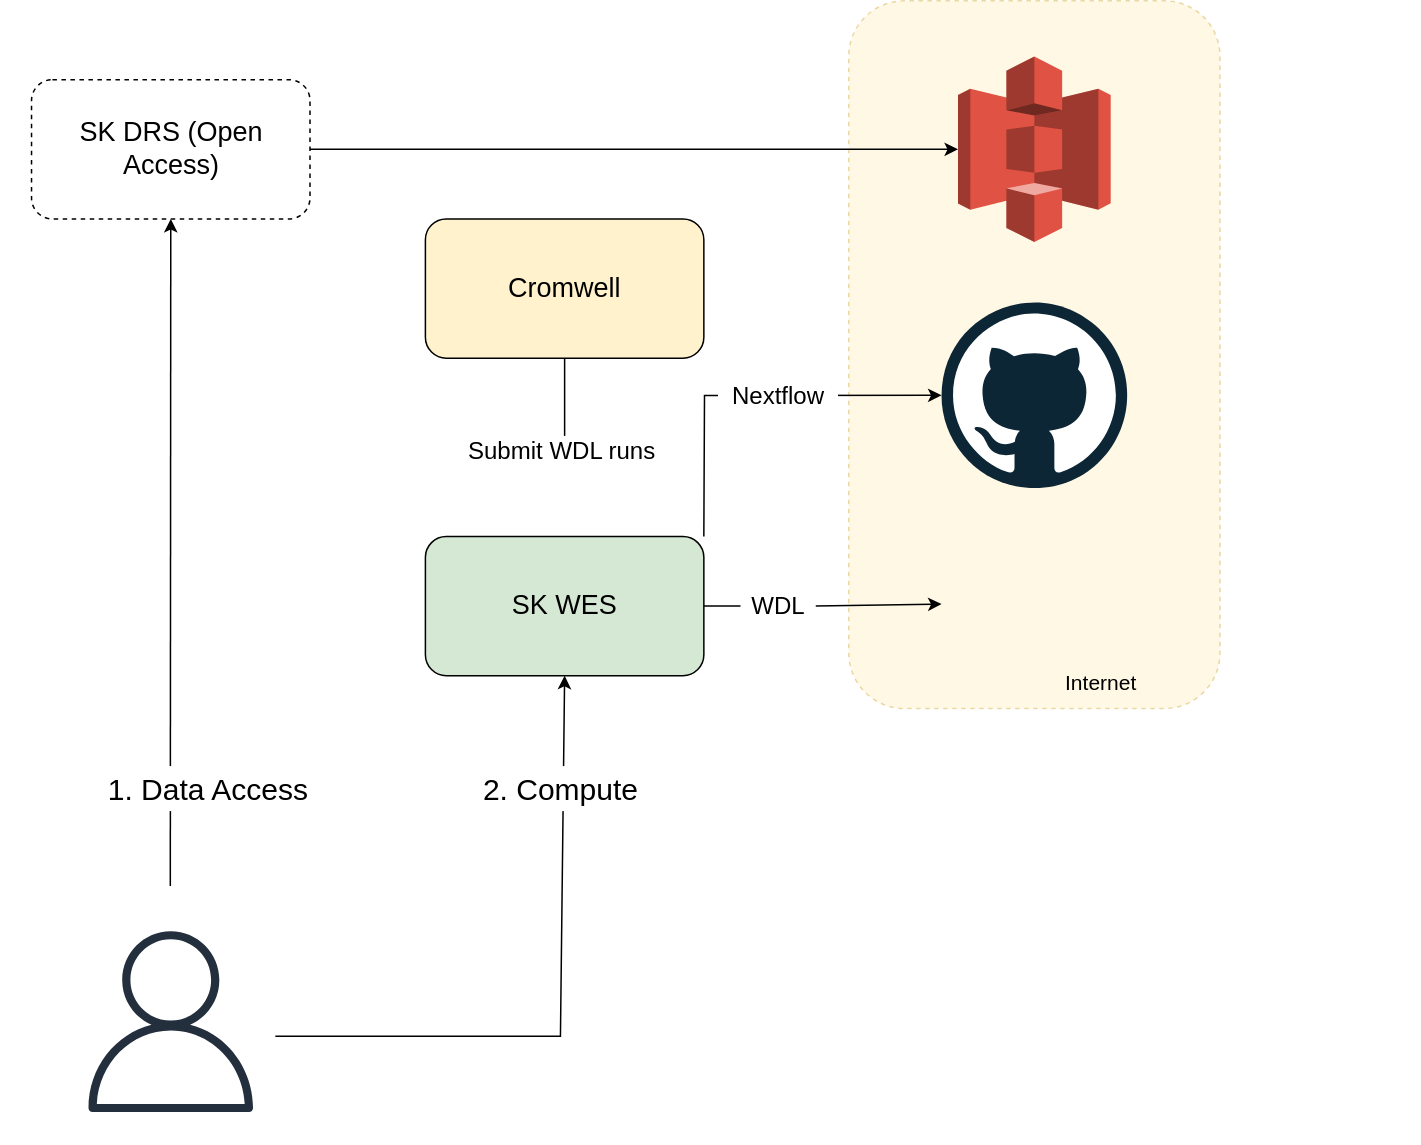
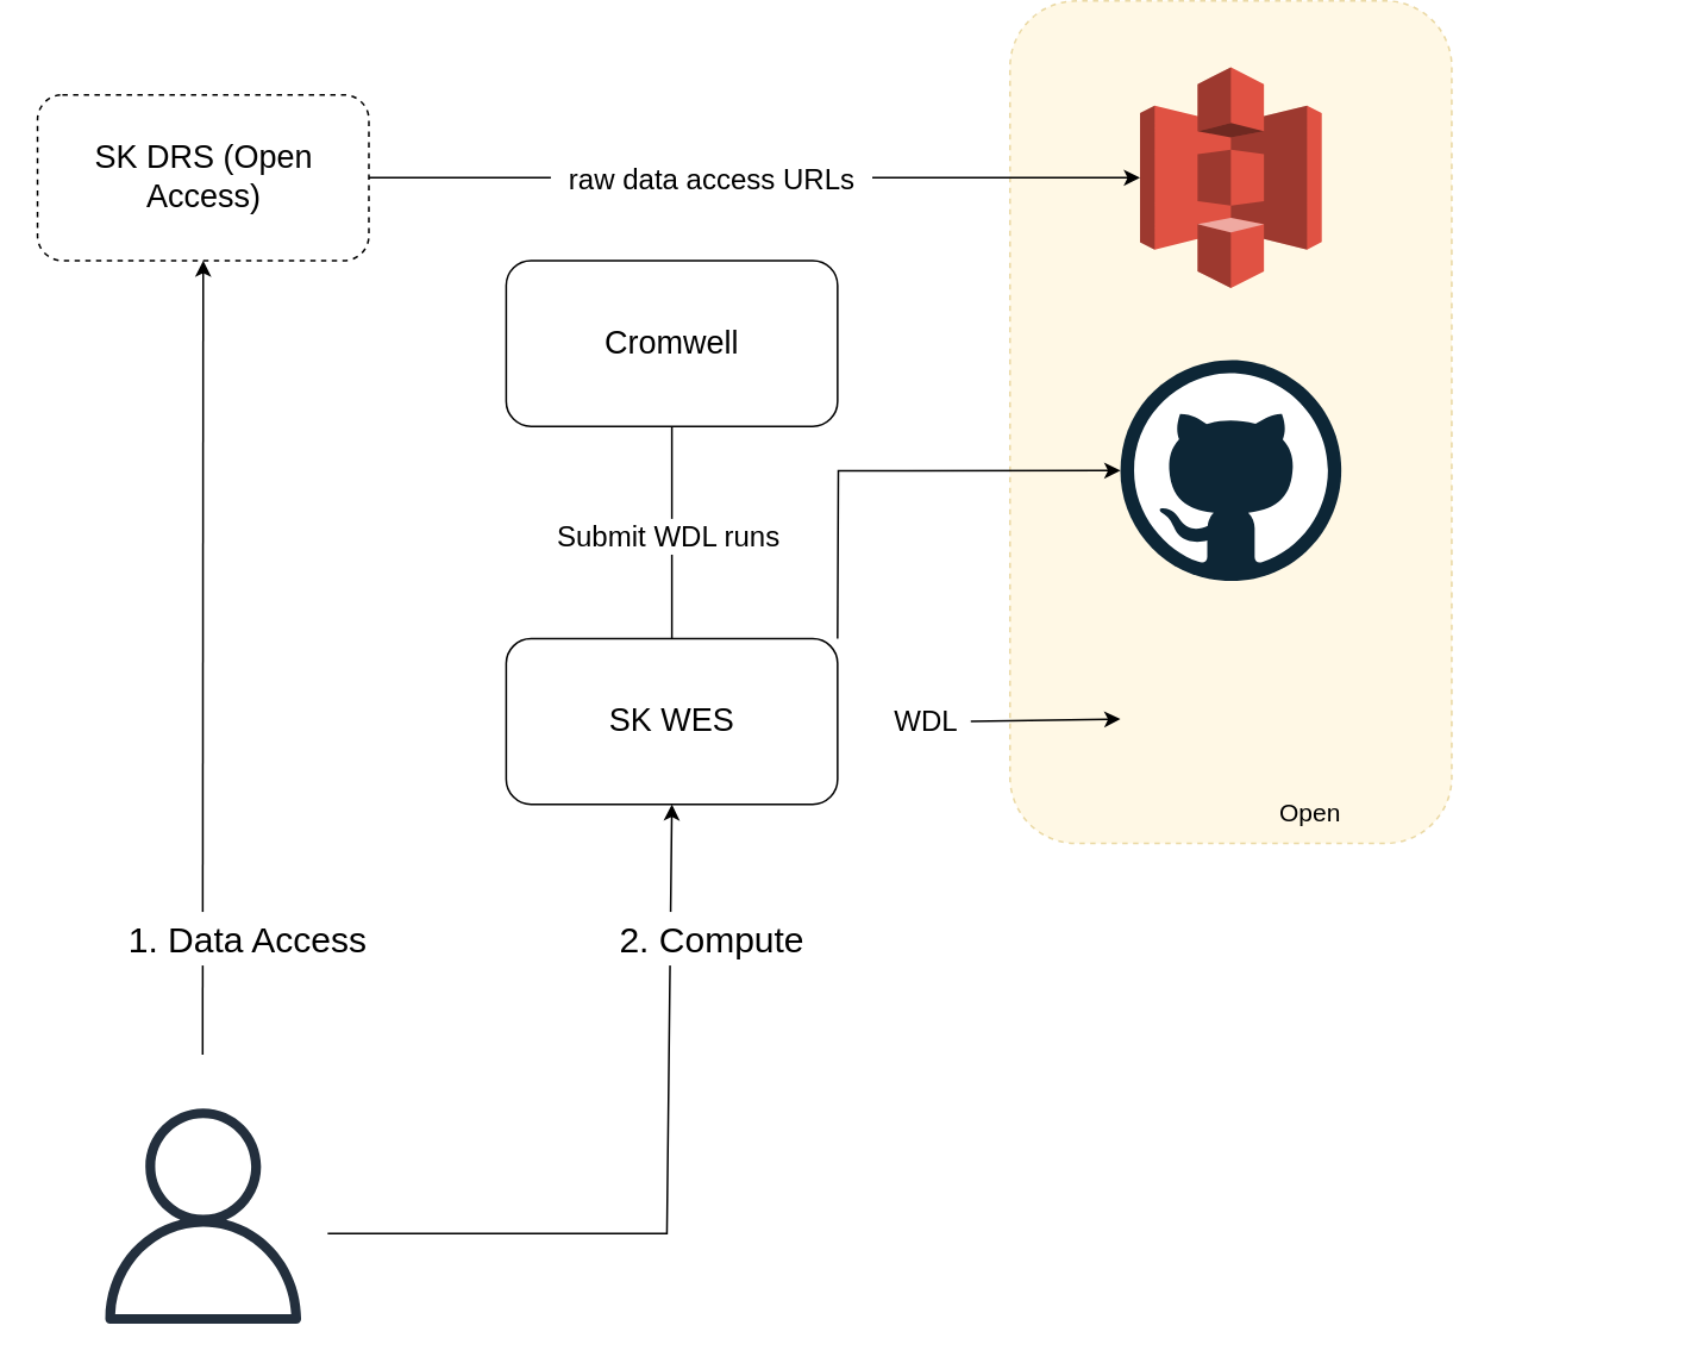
+ <mxCell id="10" value="&lt;font style=&quot;font-size: 16px&quot;&gt;raw data access URLs&lt;/font&gt;" style="text;html=1;resizable=0;autosize=1;align=center;verticalAlign=middle;points=[];fillColor=default;strokeColor=none;rounded=0;" parent="1" vertex="1"><mxGeometry x="308.007" y="72.965" width="180" height="20" as="geometry" /></mxCell>
- <mxCell id="21" value="&lt;font style=&quot;font-size: 18px&quot;&gt;Cromwell&lt;/font&gt;" style="rounded=1;whiteSpace=wrap;html=1;fillColor=#fff2cc;" vertex="1" parent="1"><mxGeometry x="282.997" y="128.36" width="185.567" height="92.784" as="geometry" /></mxCell>
+ <mxCell id="21" value="&lt;font style=&quot;font-size: 18px&quot;&gt;Cromwell&lt;/font&gt;" style="rounded=1;whiteSpace=wrap;html=1;" vertex="1" parent="1"><mxGeometry x="282.997" y="128.36" width="185.567" height="92.784" as="geometry" /></mxCell>
- <mxCell id="18" value="&lt;font style=&quot;font-size: 16px&quot;&gt;Nextflow&lt;/font&gt;" style="text;html=1;resizable=0;autosize=1;align=center;verticalAlign=middle;points=[];fillColor=default;strokeColor=none;rounded=0;" parent="1" vertex="1"><mxGeometry x="477.997" y="235.885" width="80" height="20" as="geometry" /></mxCell>
+ <mxCell id="24" value="" style="endArrow=none;html=1;rounded=0;entryX=0.5;entryY=1;entryDx=0;entryDy=0;exitX=0.5;exitY=0;exitDx=0;exitDy=0;" edge="1" parent="1" source="7" target="23"><mxGeometry width="50" height="50" relative="1" as="geometry"><mxPoint x="375.781" y="340" as="sourcePoint" /><mxPoint x="375.781" y="221.144" as="targetPoint" /></mxGeometry></mxCell>
- <mxCell id="7" value="&lt;font style=&quot;font-size: 18px&quot;&gt;SK WES&lt;/font&gt;" style="rounded=1;whiteSpace=wrap;html=1;fillColor=#d5e8d4;" parent="1" vertex="1"><mxGeometry x="282.997" y="340" width="185.567" height="92.784" as="geometry" /></mxCell>
+ <mxCell id="7" value="&lt;font style=&quot;font-size: 18px&quot;&gt;SK WES&lt;/font&gt;" style="rounded=1;whiteSpace=wrap;html=1;" parent="1" vertex="1"><mxGeometry x="282.997" y="340" width="185.567" height="92.784" as="geometry" /></mxCell>
- <mxCell id="20" value="" style="endArrow=none;html=1;rounded=0;entryX=0;entryY=0.5;entryDx=0;entryDy=0;exitX=1;exitY=0.5;exitDx=0;exitDy=0;" parent="1" source="7" target="19" edge="1"><mxGeometry width="50" height="50" relative="1" as="geometry"><mxPoint x="468.564" y="386.392" as="sourcePoint" /><mxPoint x="626.973" y="385.062" as="targetPoint" /></mxGeometry></mxCell>
- <mxCell id="11" value="&lt;font style=&quot;font-size: 14px&quot;&gt;Internet&lt;/font&gt;" style="text;html=1;resizable=0;autosize=1;align=center;verticalAlign=middle;points=[];fillColor=none;strokeColor=none;rounded=0;" parent="1" vertex="1"><mxGeometry x="702.746" y="428.361" width="60" height="20" as="geometry" /></mxCell>
+ <mxCell id="11" value="&lt;font style=&quot;font-size: 14px&quot;&gt;Open&lt;/font&gt;" style="text;html=1;resizable=0;autosize=1;align=center;verticalAlign=middle;points=[];fillColor=none;strokeColor=none;rounded=0;" parent="1" vertex="1"><mxGeometry x="702.746" y="428.361" width="60" height="20" as="geometry" /></mxCell>
- <mxCell id="17" value="2. Compute" style="text;html=1;resizable=0;autosize=1;align=center;verticalAlign=middle;points=[];fillColor=default;strokeColor=none;rounded=0;fontSize=20;" parent="1" vertex="1"><mxGeometry x="313.005" y="493.001" width="120" height="30" as="geometry" /></mxCell>
+ <mxCell id="17" value="2. Compute" style="text;html=1;resizable=0;autosize=1;align=center;verticalAlign=middle;points=[];fillColor=default;strokeColor=none;rounded=0;fontSize=20;" parent="1" vertex="1"><mxGeometry x="313.005" y="493.001" width="170" height="30" as="geometry" /></mxCell>
